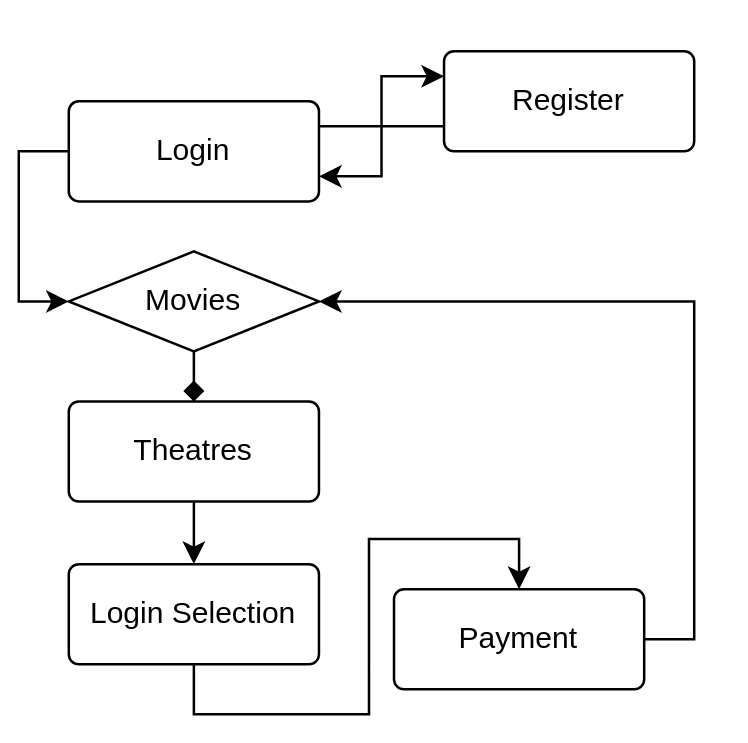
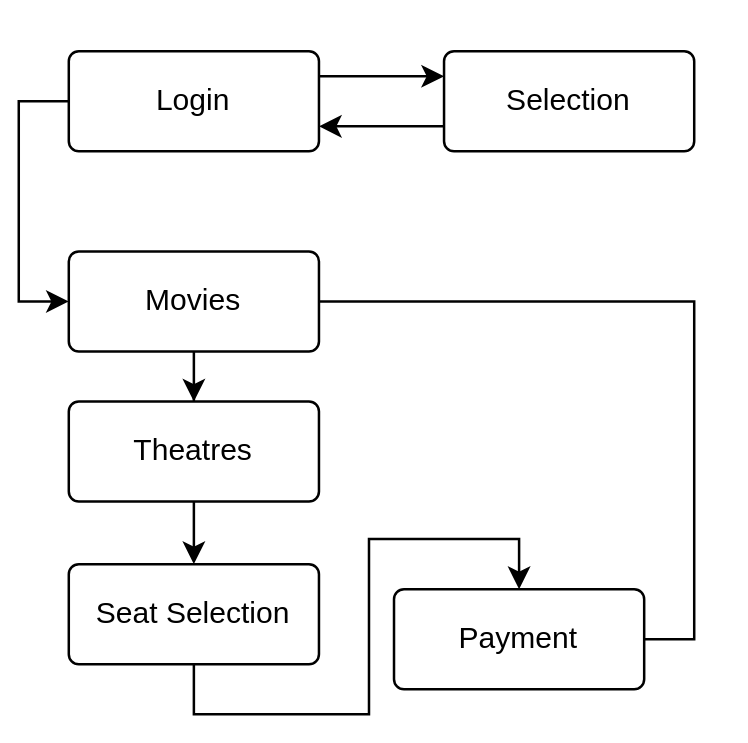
- <mxCell id="6" value="Register" style="rounded=1;arcSize=10;whiteSpace=wrap;html=1;align=center;" vertex="1" parent="1"><mxGeometry x="170" y="20" width="100" height="40" as="geometry" /></mxCell>
+ <mxCell id="6" value="Selection" style="rounded=1;arcSize=10;whiteSpace=wrap;html=1;align=center;" vertex="1" parent="1"><mxGeometry x="170" y="20" width="100" height="40" as="geometry" /></mxCell>
- <mxCell id="4" value="Login" style="rounded=1;arcSize=10;whiteSpace=wrap;html=1;align=center;" vertex="1" parent="1"><mxGeometry x="20" y="40" width="100" height="40" as="geometry" /></mxCell>
+ <mxCell id="4" value="Login" style="rounded=1;arcSize=10;whiteSpace=wrap;html=1;align=center;" vertex="1" parent="1"><mxGeometry x="20" y="20" width="100" height="40" as="geometry" /></mxCell>
- <mxCell id="8" value="Movies" style="rhombus;arcSize=10;whiteSpace=wrap;html=1;align=center;" vertex="1" parent="1"><mxGeometry x="20" y="100" width="100" height="40" as="geometry" /></mxCell>
+ <mxCell id="8" value="Movies" style="rounded=1;arcSize=10;whiteSpace=wrap;html=1;align=center;" vertex="1" parent="1"><mxGeometry x="20" y="100" width="100" height="40" as="geometry" /></mxCell>
- <mxCell id="13" style="edgeStyle=orthogonalEdgeStyle;rounded=0;orthogonalLoop=1;jettySize=auto;html=1;exitX=1;exitY=0.5;exitDx=0;exitDy=0;entryX=1;entryY=0.5;entryDx=0;entryDy=0;" edge="1" parent="1" source="14" target="8"><mxGeometry relative="1" as="geometry"><mxPoint x="140" y="180" as="targetPoint" /></mxGeometry></mxCell>
+ <mxCell id="13" style="edgeStyle=orthogonalEdgeStyle;rounded=0;orthogonalLoop=1;jettySize=auto;html=1;exitX=1;exitY=0.5;exitDx=0;exitDy=0;entryX=1;entryY=0.5;entryDx=0;entryDy=0;endArrow=none;" edge="1" parent="1" source="14" target="8"><mxGeometry relative="1" as="geometry"><mxPoint x="140" y="180" as="targetPoint" /></mxGeometry></mxCell>
- <mxCell id="7" style="edgeStyle=orthogonalEdgeStyle;rounded=0;orthogonalLoop=1;jettySize=auto;html=1;exitX=0.5;exitY=1;exitDx=0;exitDy=0;endArrow=diamond;" edge="1" parent="1" source="8" target="10"><mxGeometry relative="1" as="geometry" /></mxCell>
+ <mxCell id="7" style="edgeStyle=orthogonalEdgeStyle;rounded=0;orthogonalLoop=1;jettySize=auto;html=1;exitX=0.5;exitY=1;exitDx=0;exitDy=0;" edge="1" parent="1" source="8" target="10"><mxGeometry relative="1" as="geometry" /></mxCell>
- <mxCell id="12" value="Login Selection" style="rounded=1;arcSize=10;whiteSpace=wrap;html=1;align=center;" vertex="1" parent="1"><mxGeometry x="20" y="225" width="100" height="40" as="geometry" /></mxCell>
+ <mxCell id="12" value="Seat Selection" style="rounded=1;arcSize=10;whiteSpace=wrap;html=1;align=center;" vertex="1" parent="1"><mxGeometry x="20" y="225" width="100" height="40" as="geometry" /></mxCell>
